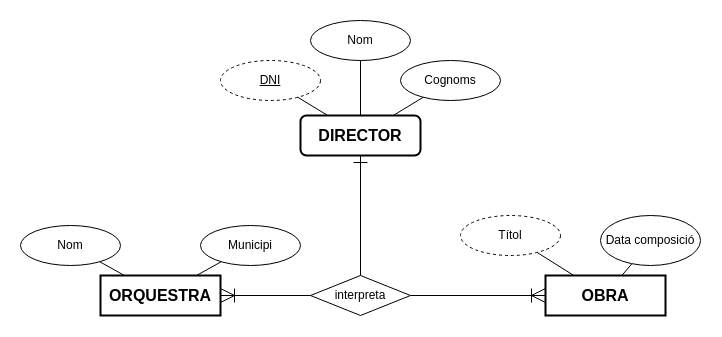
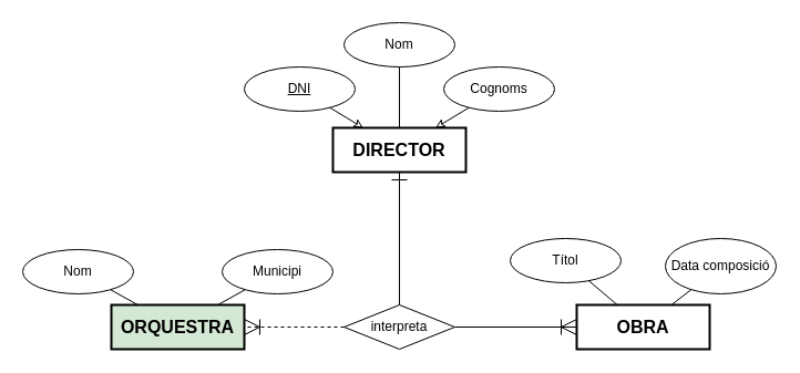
- <mxCell id="17" value="DNI" style="ellipse;whiteSpace=wrap;html=1;align=center;fontStyle=4;dashed=1;" vertex="1" parent="1"><mxGeometry x="220" y="60" width="100" height="40" as="geometry" /></mxCell>
+ <mxCell id="17" value="DNI" style="ellipse;whiteSpace=wrap;html=1;align=center;fontStyle=4" vertex="1" parent="1"><mxGeometry x="220" y="60" width="100" height="40" as="geometry" /></mxCell>
- <mxCell id="21" style="rounded=0;orthogonalLoop=1;jettySize=auto;html=1;endArrow=none;endFill=0;" edge="1" parent="1" source="17" target="13"><mxGeometry relative="1" as="geometry"><mxPoint x="170" y="235" as="sourcePoint" /><mxPoint x="170" y="295" as="targetPoint" /></mxGeometry></mxCell>
+ <mxCell id="21" style="rounded=0;orthogonalLoop=1;jettySize=auto;html=1;endArrow=classic;endFill=0;" edge="1" parent="1" source="17" target="13"><mxGeometry relative="1" as="geometry"><mxPoint x="170" y="235" as="sourcePoint" /><mxPoint x="170" y="295" as="targetPoint" /></mxGeometry></mxCell>
- <mxCell id="22" style="rounded=0;orthogonalLoop=1;jettySize=auto;html=1;endArrow=none;endFill=0;" edge="1" parent="1" source="19" target="13"><mxGeometry relative="1" as="geometry"><mxPoint x="180" y="245" as="sourcePoint" /><mxPoint x="180" y="305" as="targetPoint" /></mxGeometry></mxCell>
+ <mxCell id="22" style="rounded=0;orthogonalLoop=1;jettySize=auto;html=1;endArrow=classic;endFill=0;" edge="1" parent="1" source="19" target="13"><mxGeometry relative="1" as="geometry"><mxPoint x="180" y="245" as="sourcePoint" /><mxPoint x="180" y="305" as="targetPoint" /></mxGeometry></mxCell>
- <mxCell id="13" value="DIRECTOR" style="whiteSpace=wrap;html=1;align=center;strokeWidth=2;fontSize=16;fontStyle=1;rounded=1;" vertex="1" parent="1"><mxGeometry x="300" y="115" width="120" height="40" as="geometry" /></mxCell>
+ <mxCell id="13" value="DIRECTOR" style="whiteSpace=wrap;html=1;align=center;strokeWidth=2;fontSize=16;fontStyle=1" vertex="1" parent="1"><mxGeometry x="300" y="115" width="120" height="40" as="geometry" /></mxCell>
- <mxCell id="8" value="Títol" style="ellipse;whiteSpace=wrap;html=1;align=center;dashed=1;" parent="1" vertex="1"><mxGeometry x="460" y="215" width="100" height="40" as="geometry" /></mxCell>
+ <mxCell id="8" value="Títol" style="ellipse;whiteSpace=wrap;html=1;align=center;" parent="1" vertex="1"><mxGeometry x="460" y="215" width="100" height="40" as="geometry" /></mxCell>
- <mxCell id="2" value="ORQUESTRA" style="whiteSpace=wrap;html=1;align=center;strokeWidth=2;fontSize=16;fontStyle=1" parent="1" vertex="1"><mxGeometry x="100" y="275" width="120" height="40" as="geometry" /></mxCell>
+ <mxCell id="2" value="ORQUESTRA" style="whiteSpace=wrap;html=1;align=center;strokeWidth=2;fontSize=16;fontStyle=1;fillColor=#d5e8d4;" parent="1" vertex="1"><mxGeometry x="100" y="275" width="120" height="40" as="geometry" /></mxCell>
- <mxCell id="11" style="rounded=0;orthogonalLoop=1;jettySize=auto;html=1;endArrow=ERoneToMany;endFill=0;edgeStyle=orthogonalEdgeStyle;endSize=12;" parent="1" source="10" target="2" edge="1"><mxGeometry relative="1" as="geometry"><mxPoint x="670" y="225" as="sourcePoint" /><mxPoint x="650" y="285" as="targetPoint" /></mxGeometry></mxCell>
+ <mxCell id="11" style="rounded=0;orthogonalLoop=1;jettySize=auto;html=1;endArrow=ERoneToMany;endFill=0;edgeStyle=orthogonalEdgeStyle;endSize=12;dashed=1;" parent="1" source="10" target="2" edge="1"><mxGeometry relative="1" as="geometry"><mxPoint x="670" y="225" as="sourcePoint" /><mxPoint x="650" y="285" as="targetPoint" /></mxGeometry></mxCell>
- <mxCell id="7" value="OBRA" style="whiteSpace=wrap;html=1;align=center;strokeWidth=2;fontSize=16;fontStyle=1" parent="1" vertex="1"><mxGeometry x="545" y="275" width="120" height="40" as="geometry" /></mxCell>
+ <mxCell id="7" value="OBRA" style="whiteSpace=wrap;html=1;align=center;strokeWidth=2;fontSize=16;fontStyle=1" parent="1" vertex="1"><mxGeometry x="520" y="275" width="120" height="40" as="geometry" /></mxCell>
